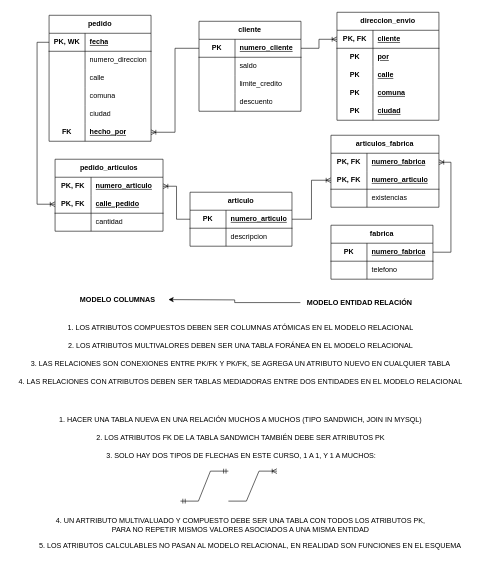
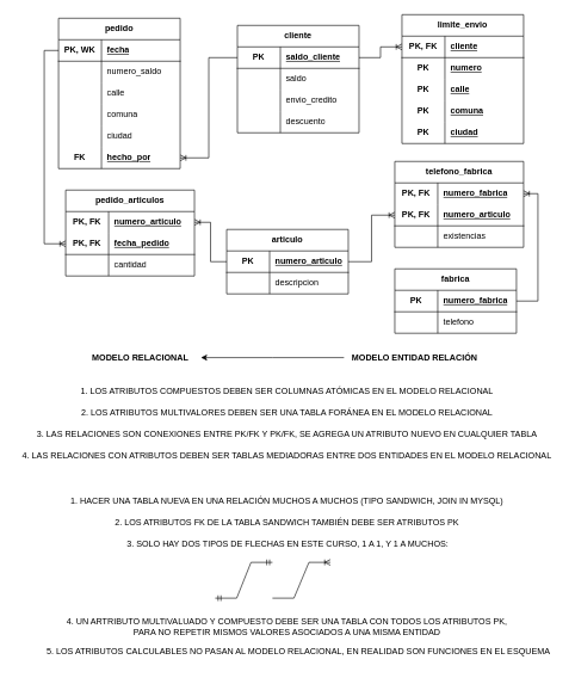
- <mxCell id="22" value="direccion_envio" style="shape=table;startSize=30;container=1;collapsible=1;childLayout=tableLayout;fixedRows=1;rowLines=0;fontStyle=1;align=center;resizeLast=1;html=1;whiteSpace=wrap;" parent="1" vertex="1"><mxGeometry x="561" y="20" width="170" height="180" as="geometry" /></mxCell>
+ <mxCell id="22" value="limite_envio" style="shape=table;startSize=30;container=1;collapsible=1;childLayout=tableLayout;fixedRows=1;rowLines=0;fontStyle=1;align=center;resizeLast=1;html=1;whiteSpace=wrap;" parent="1" vertex="1"><mxGeometry x="561" y="20" width="170" height="180" as="geometry" /></mxCell>
- <mxCell id="10" value="numero_cliente" style="shape=partialRectangle;connectable=0;fillColor=none;top=0;left=0;bottom=0;right=0;align=left;spacingLeft=6;fontStyle=5;overflow=hidden;html=1;whiteSpace=wrap;" parent="8" vertex="1"><mxGeometry x="60" width="110" height="30" as="geometry"><mxRectangle width="110" height="30" as="alternateBounds" /></mxGeometry></mxCell>
+ <mxCell id="10" value="saldo_cliente" style="shape=partialRectangle;connectable=0;fillColor=none;top=0;left=0;bottom=0;right=0;align=left;spacingLeft=6;fontStyle=5;overflow=hidden;html=1;whiteSpace=wrap;" parent="8" vertex="1"><mxGeometry x="60" width="110" height="30" as="geometry"><mxRectangle width="110" height="30" as="alternateBounds" /></mxGeometry></mxCell>
- <mxCell id="28" value="por" style="shape=partialRectangle;connectable=0;fillColor=none;top=0;left=0;bottom=0;right=0;align=left;spacingLeft=6;overflow=hidden;html=1;whiteSpace=wrap;fontStyle=5" parent="26" vertex="1"><mxGeometry x="60" width="110" height="30" as="geometry"><mxRectangle width="110" height="30" as="alternateBounds" /></mxGeometry></mxCell>
+ <mxCell id="28" value="numero" style="shape=partialRectangle;connectable=0;fillColor=none;top=0;left=0;bottom=0;right=0;align=left;spacingLeft=6;overflow=hidden;html=1;whiteSpace=wrap;fontStyle=5" parent="26" vertex="1"><mxGeometry x="60" width="110" height="30" as="geometry"><mxRectangle width="110" height="30" as="alternateBounds" /></mxGeometry></mxCell>
- <mxCell id="45" value="numero_direccion" style="shape=partialRectangle;connectable=0;fillColor=none;top=0;left=0;bottom=0;right=0;align=left;spacingLeft=6;overflow=hidden;html=1;whiteSpace=wrap;" parent="43" vertex="1"><mxGeometry x="60" width="110" height="30" as="geometry"><mxRectangle width="110" height="30" as="alternateBounds" /></mxGeometry></mxCell>
+ <mxCell id="45" value="numero_saldo" style="shape=partialRectangle;connectable=0;fillColor=none;top=0;left=0;bottom=0;right=0;align=left;spacingLeft=6;overflow=hidden;html=1;whiteSpace=wrap;" parent="43" vertex="1"><mxGeometry x="60" width="110" height="30" as="geometry"><mxRectangle width="110" height="30" as="alternateBounds" /></mxGeometry></mxCell>
- <mxCell id="16" value="limite_credito" style="shape=partialRectangle;connectable=0;fillColor=none;top=0;left=0;bottom=0;right=0;align=left;spacingLeft=6;overflow=hidden;html=1;whiteSpace=wrap;" parent="14" vertex="1"><mxGeometry x="60" width="110" height="30" as="geometry"><mxRectangle width="110" height="30" as="alternateBounds" /></mxGeometry></mxCell>
+ <mxCell id="16" value="envio_credito" style="shape=partialRectangle;connectable=0;fillColor=none;top=0;left=0;bottom=0;right=0;align=left;spacingLeft=6;overflow=hidden;html=1;whiteSpace=wrap;" parent="14" vertex="1"><mxGeometry x="60" width="110" height="30" as="geometry"><mxRectangle width="110" height="30" as="alternateBounds" /></mxGeometry></mxCell>
- <mxCell id="72" value="articulos_fabrica" style="shape=table;startSize=30;container=1;collapsible=1;childLayout=tableLayout;fixedRows=1;rowLines=0;fontStyle=1;align=center;resizeLast=1;html=1;whiteSpace=wrap;" parent="1" vertex="1"><mxGeometry x="551" y="225" width="180" height="120" as="geometry" /></mxCell>
+ <mxCell id="72" value="telefono_fabrica" style="shape=table;startSize=30;container=1;collapsible=1;childLayout=tableLayout;fixedRows=1;rowLines=0;fontStyle=1;align=center;resizeLast=1;html=1;whiteSpace=wrap;" parent="1" vertex="1"><mxGeometry x="551" y="225" width="180" height="120" as="geometry" /></mxCell>
- <mxCell id="90" value="calle_pedido" style="shape=partialRectangle;connectable=0;fillColor=none;top=0;left=0;bottom=0;right=0;align=left;spacingLeft=6;fontStyle=5;overflow=hidden;html=1;whiteSpace=wrap;" parent="88" vertex="1"><mxGeometry x="60" width="120" height="30" as="geometry"><mxRectangle width="120" height="30" as="alternateBounds" /></mxGeometry></mxCell>
+ <mxCell id="90" value="fecha_pedido" style="shape=partialRectangle;connectable=0;fillColor=none;top=0;left=0;bottom=0;right=0;align=left;spacingLeft=6;fontStyle=5;overflow=hidden;html=1;whiteSpace=wrap;" parent="88" vertex="1"><mxGeometry x="60" width="120" height="30" as="geometry"><mxRectangle width="120" height="30" as="alternateBounds" /></mxGeometry></mxCell>
- <mxCell id="4" value="MODELO COLUMNAS" style="text;html=1;align=center;verticalAlign=middle;resizable=0;points=[];autosize=1;strokeColor=none;fillColor=none;fontStyle=1" parent="1" vertex="1"><mxGeometry x="115" y="484" width="160" height="30" as="geometry" /></mxCell>
+ <mxCell id="4" value="MODELO RELACIONAL" style="text;html=1;align=center;verticalAlign=middle;resizable=0;points=[];autosize=1;strokeColor=none;fillColor=none;fontStyle=1" parent="1" vertex="1"><mxGeometry x="115" y="484" width="160" height="30" as="geometry" /></mxCell>
- <mxCell id="3" value="MODELO ENTIDAD RELACIÓN&amp;nbsp;" style="text;html=1;align=center;verticalAlign=middle;resizable=0;points=[];autosize=1;strokeColor=none;fillColor=none;fontStyle=1" parent="1" vertex="1"><mxGeometry x="500" y="489" width="200" height="30" as="geometry" /></mxCell>
+ <mxCell id="3" value="MODELO ENTIDAD RELACIÓN&amp;nbsp;" style="text;html=1;align=center;verticalAlign=middle;resizable=0;points=[];autosize=1;strokeColor=none;fillColor=none;fontStyle=1" parent="1" vertex="1"><mxGeometry x="480" y="484" width="200" height="30" as="geometry" /></mxCell>
